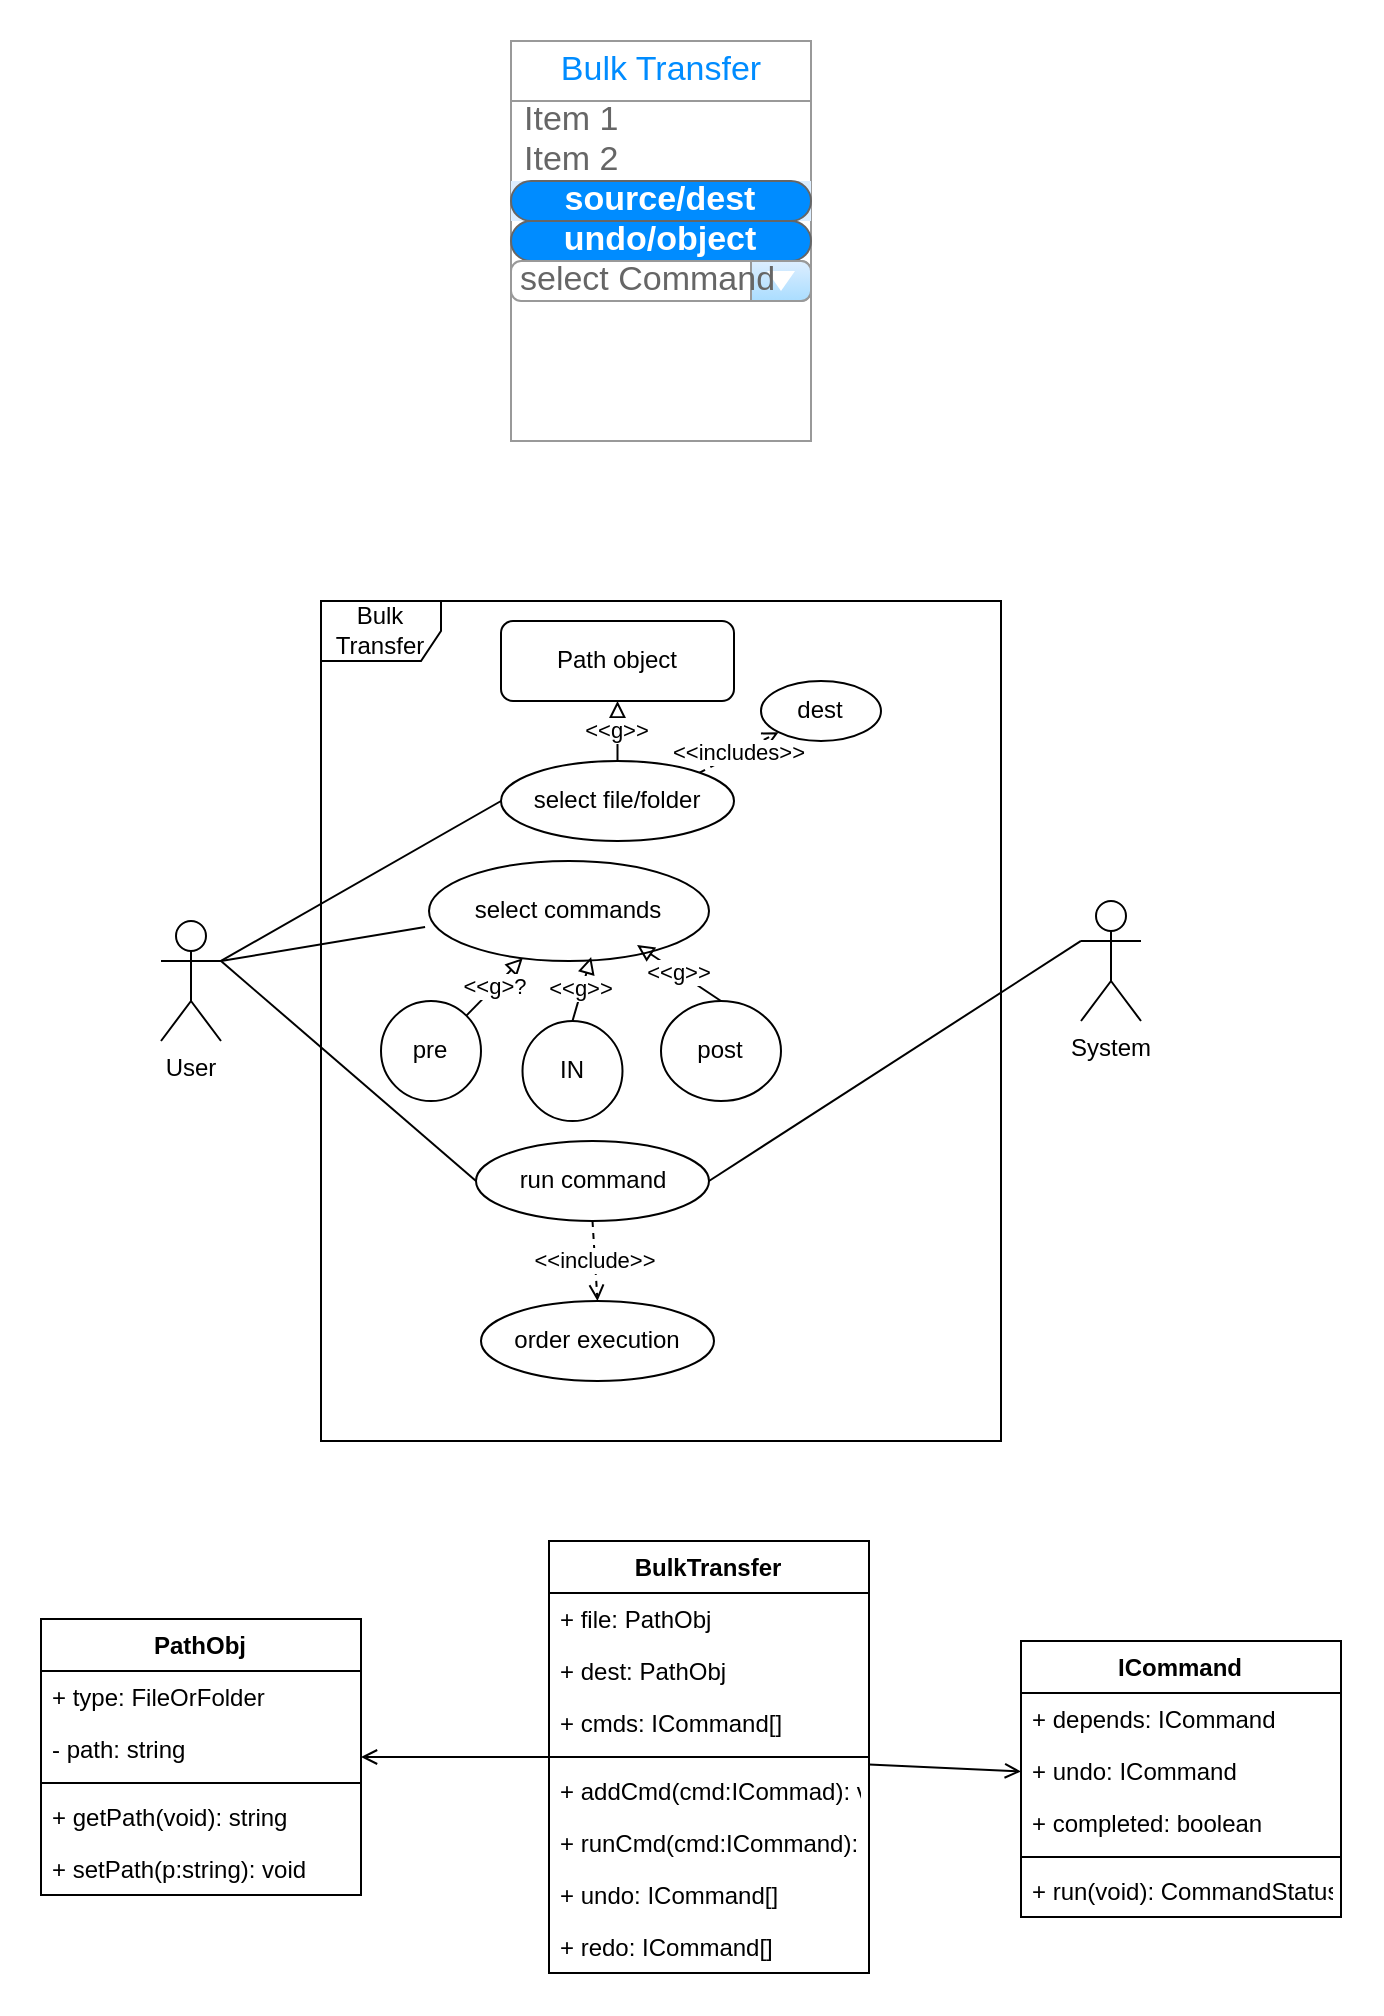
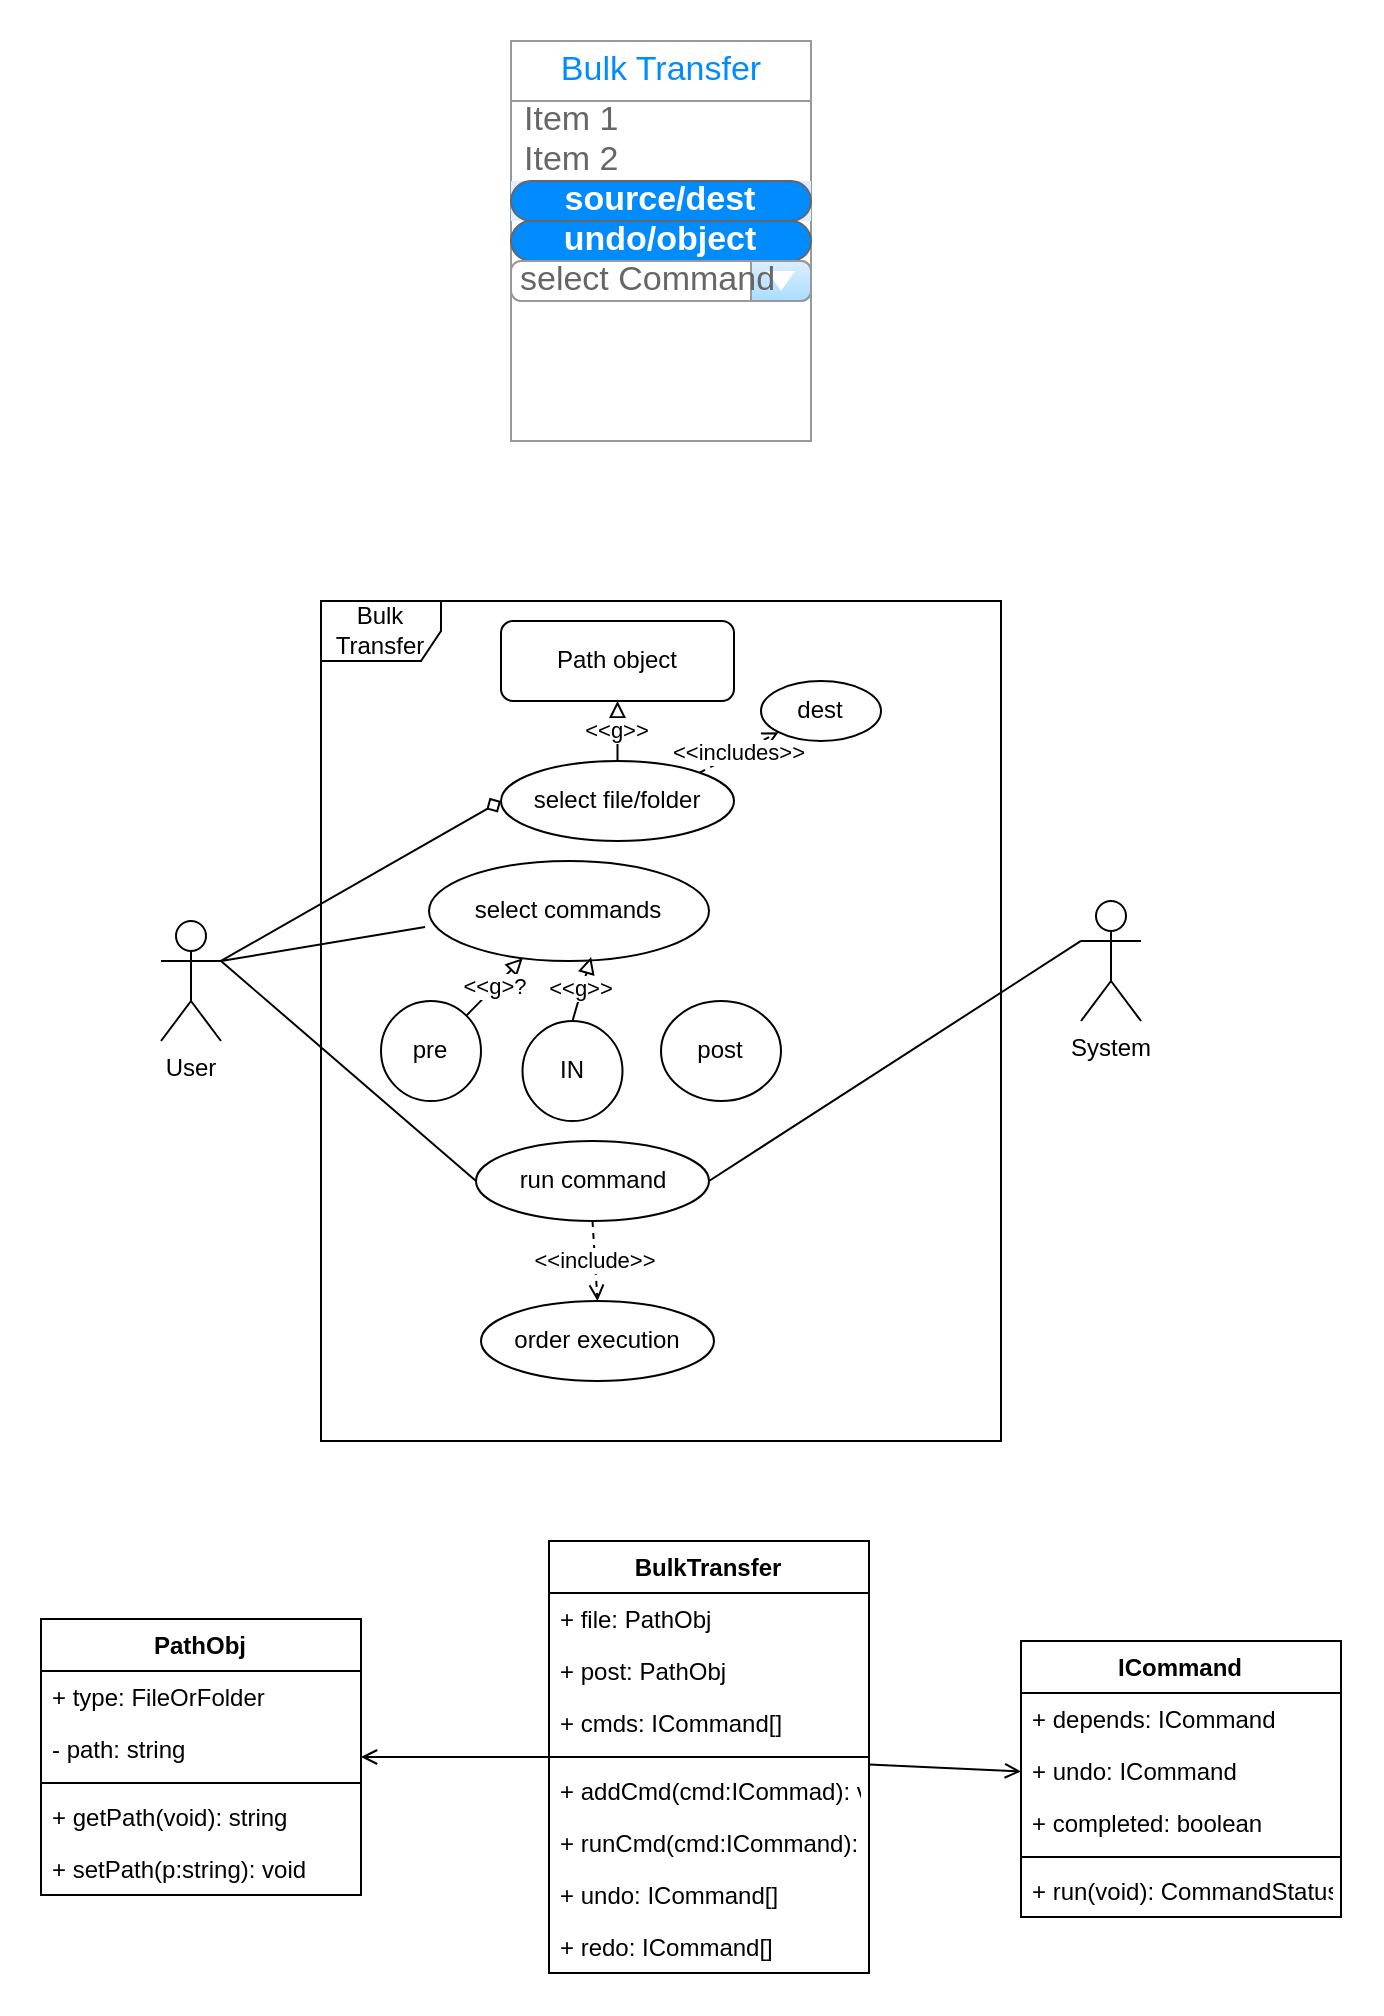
- <mxCell id="3" style="edgeStyle=none;rounded=0;orthogonalLoop=1;jettySize=auto;html=1;exitX=1;exitY=0.333;exitDx=0;exitDy=0;exitPerimeter=0;entryX=0;entryY=0.5;entryDx=0;entryDy=0;endArrow=none;endFill=0;" parent="1" source="4" target="16" edge="1"><mxGeometry relative="1" as="geometry" /></mxCell>
+ <mxCell id="3" style="edgeStyle=none;rounded=0;orthogonalLoop=1;jettySize=auto;html=1;exitX=1;exitY=0.333;exitDx=0;exitDy=0;exitPerimeter=0;entryX=0;entryY=0.5;entryDx=0;entryDy=0;endArrow=diamond;endFill=0;" parent="1" source="4" target="16" edge="1"><mxGeometry relative="1" as="geometry" /></mxCell>
- <mxCell id="8" value="&amp;lt;&amp;lt;g&amp;gt;&amp;gt;" style="edgeStyle=none;rounded=0;orthogonalLoop=1;jettySize=auto;html=1;exitX=0.5;exitY=0;exitDx=0;exitDy=0;entryX=0.743;entryY=0.84;entryDx=0;entryDy=0;entryPerimeter=0;endArrow=block;endFill=0;" parent="1" source="9" target="7" edge="1"><mxGeometry relative="1" as="geometry" /></mxCell>
- <mxCell id="29" value="+ dest: PathObj" style="text;strokeColor=none;fillColor=none;align=left;verticalAlign=top;spacingLeft=4;spacingRight=4;overflow=hidden;rotatable=0;points=[[0,0.5],[1,0.5]];portConstraint=eastwest;" parent="27" vertex="1"><mxGeometry y="52" width="160" height="26" as="geometry" /></mxCell>
+ <mxCell id="29" value="+ post: PathObj" style="text;strokeColor=none;fillColor=none;align=left;verticalAlign=top;spacingLeft=4;spacingRight=4;overflow=hidden;rotatable=0;points=[[0,0.5],[1,0.5]];portConstraint=eastwest;" parent="27" vertex="1"><mxGeometry y="52" width="160" height="26" as="geometry" /></mxCell>
